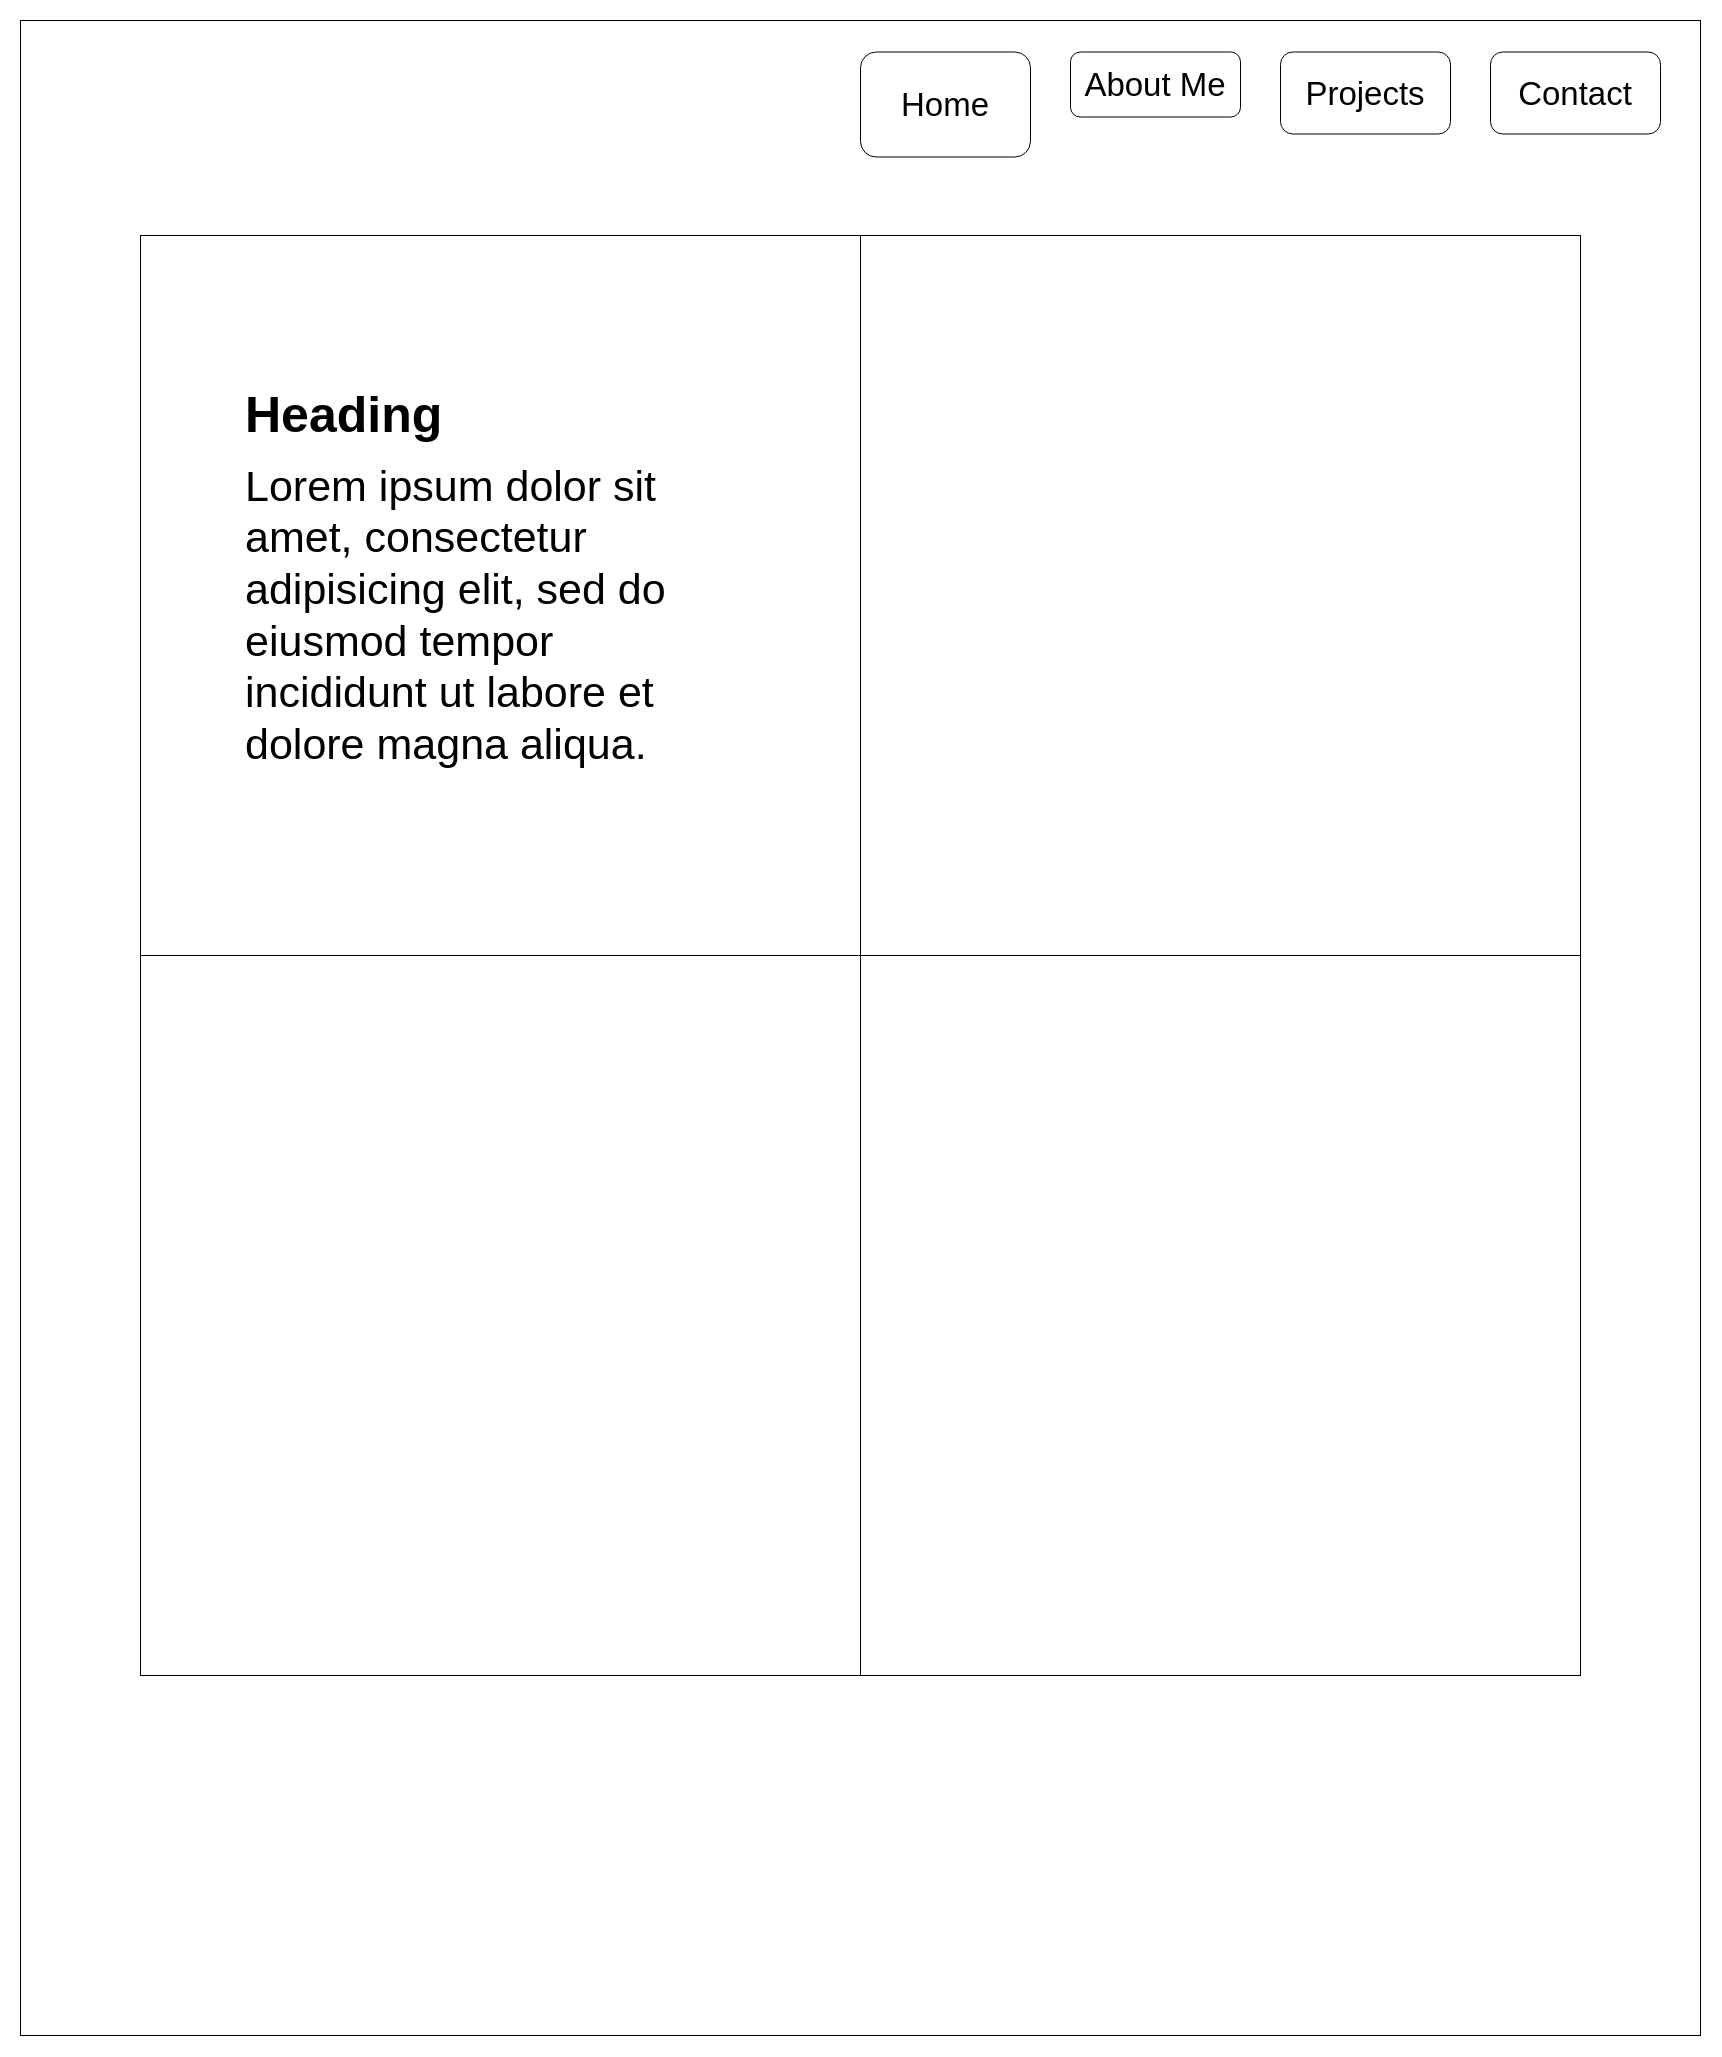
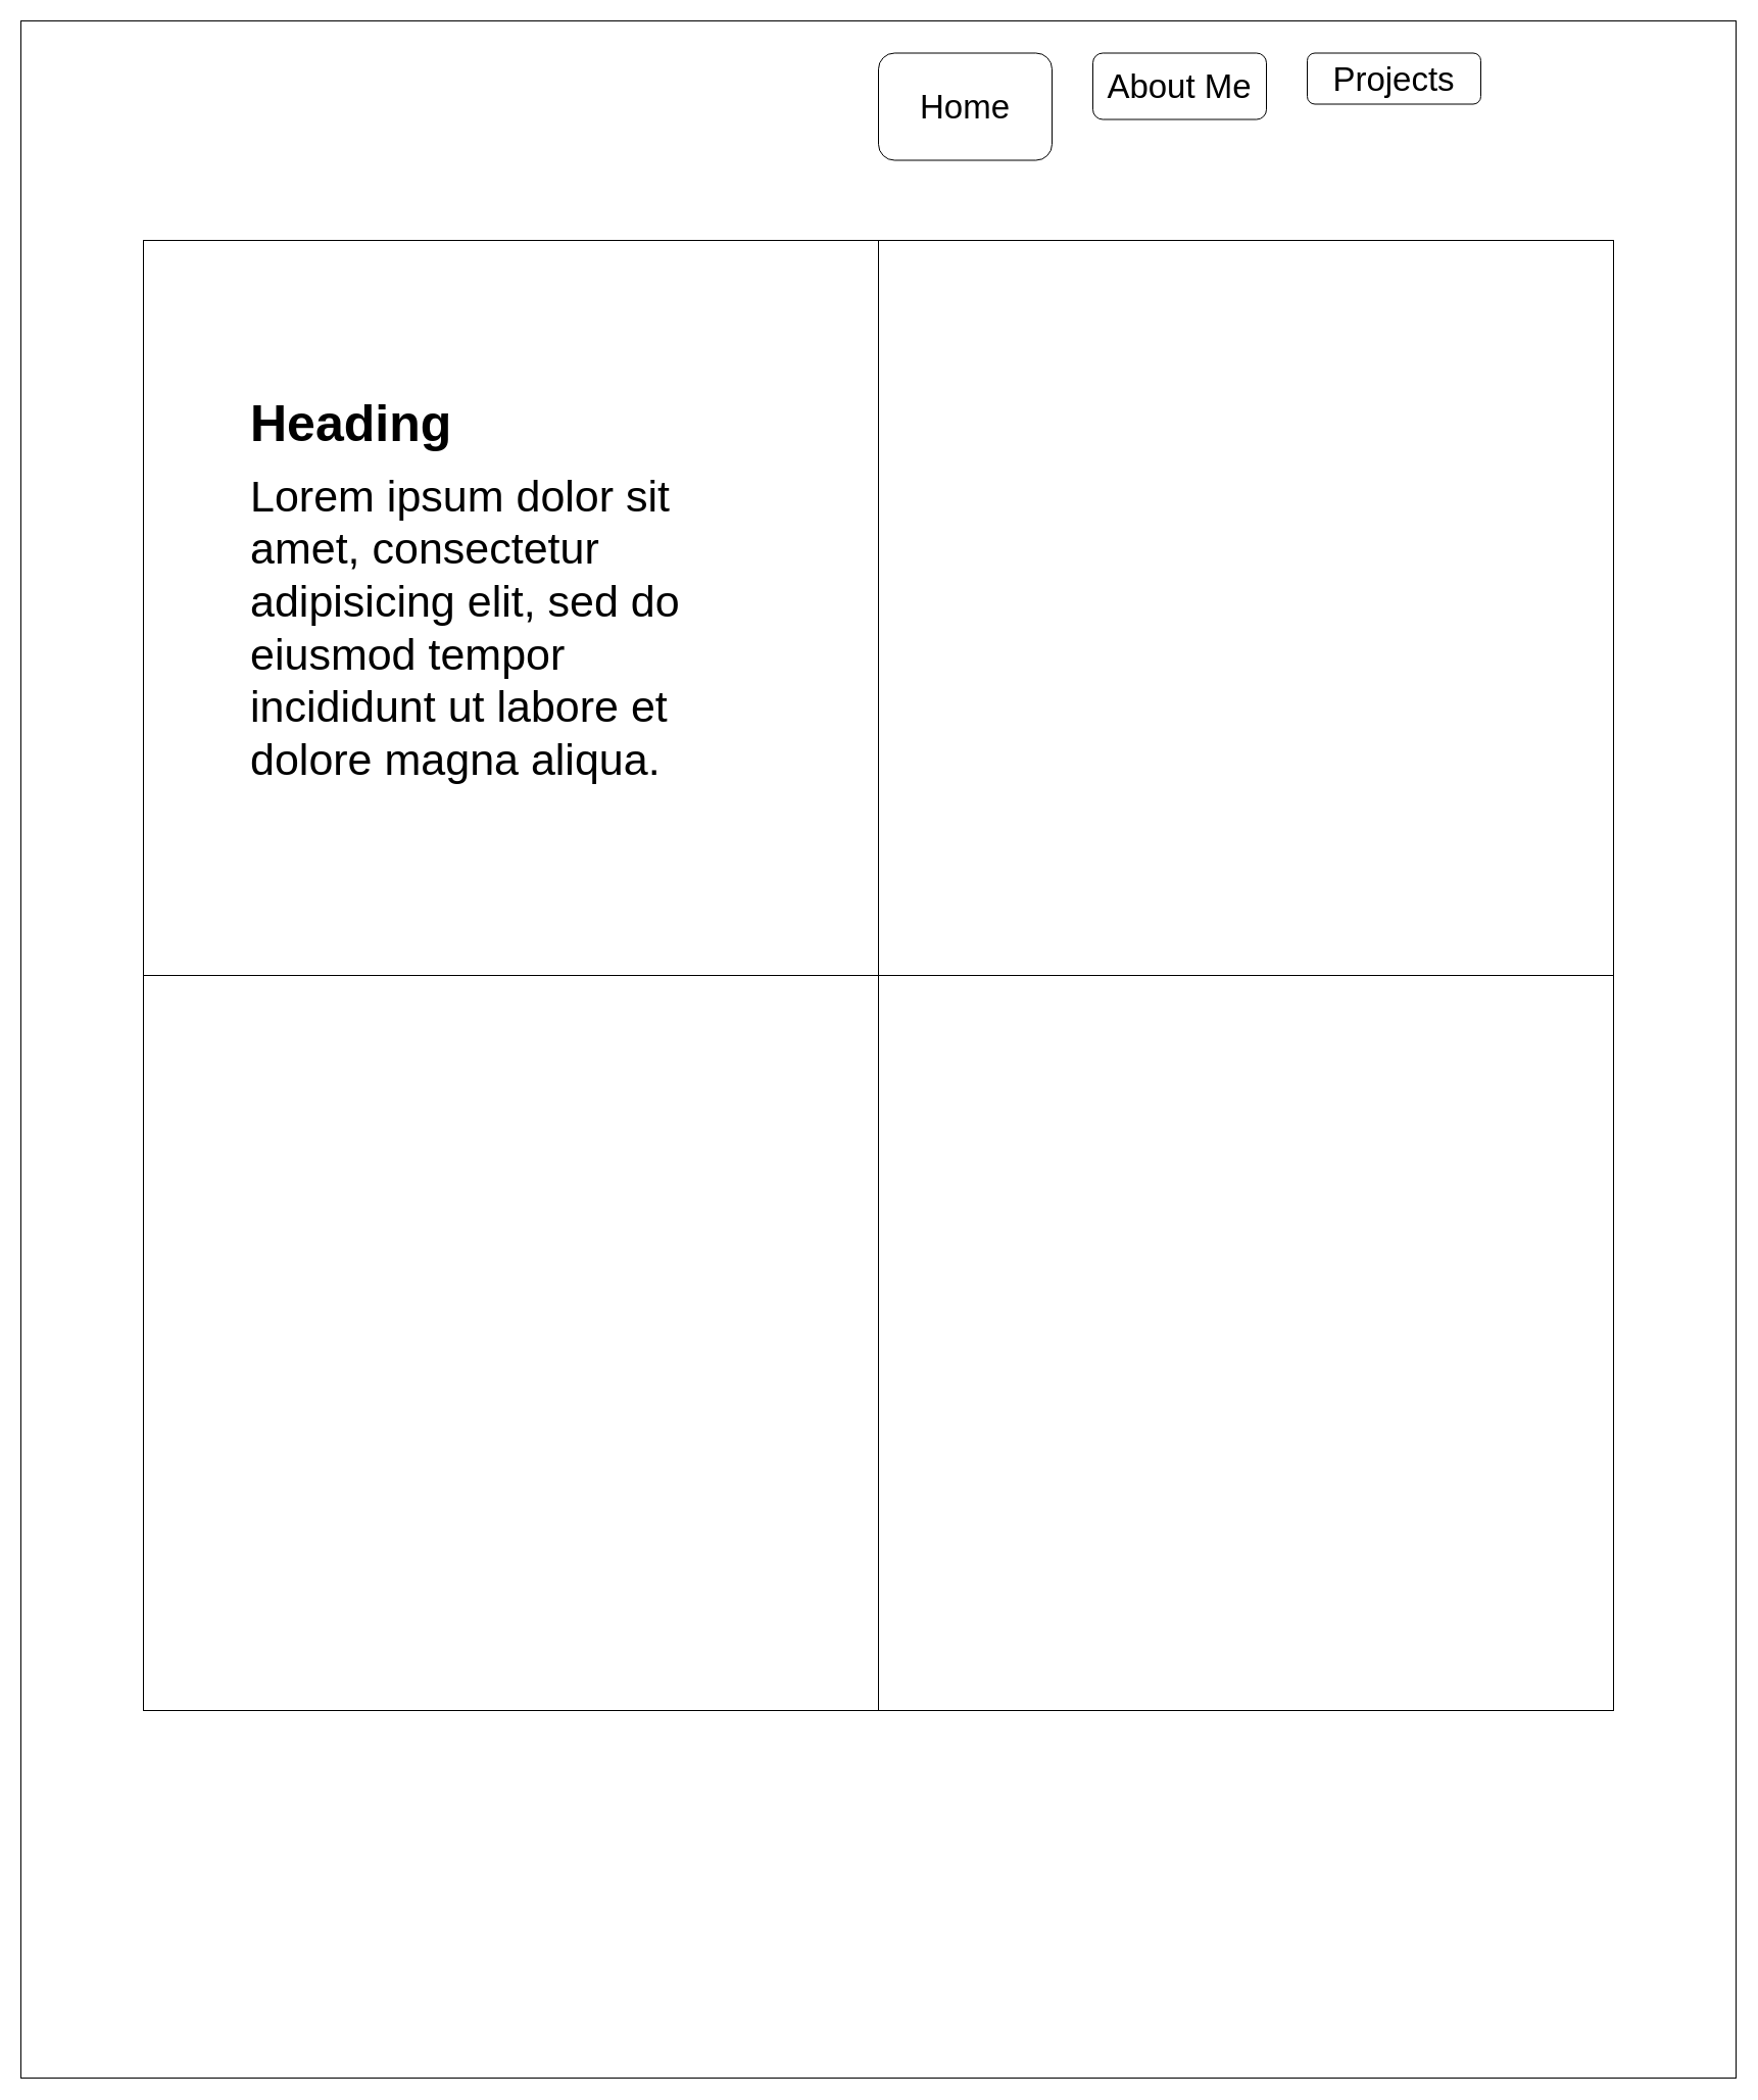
- <mxCell id="5" value="&lt;font style=&quot;font-size: 33px&quot;&gt;Projects&lt;/font&gt;" style="rounded=1;whiteSpace=wrap;html=1;" vertex="1" parent="1"><mxGeometry x="1280" y="51.5" width="170" height="82" as="geometry" /></mxCell>
+ <mxCell id="5" value="&lt;font style=&quot;font-size: 33px&quot;&gt;Projects&lt;/font&gt;" style="rounded=1;whiteSpace=wrap;html=1;" vertex="1" parent="1"><mxGeometry x="1280" y="51.5" width="170" height="50" as="geometry" /></mxCell>
- <mxCell id="6" value="&lt;font style=&quot;font-size: 33px&quot;&gt;Contact&lt;/font&gt;" style="rounded=1;whiteSpace=wrap;html=1;" vertex="1" parent="1"><mxGeometry x="1490" y="51.5" width="170" height="82" as="geometry" /></mxCell>
